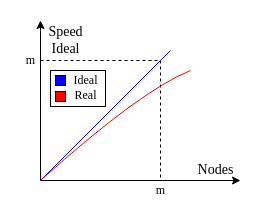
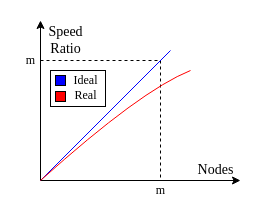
- <mxCell id="11" value="Speed&lt;br style=&quot;font-size: 14px;&quot;&gt;Ideal" style="text;html=1;align=center;verticalAlign=middle;resizable=0;points=[];autosize=1;strokeColor=none;fillColor=none;fontFamily=Times New Roman;fontSize=14;" vertex="1" parent="1"><mxGeometry x="40" y="20" width="50" height="40" as="geometry" /></mxCell>
+ <mxCell id="11" value="Speed&lt;br style=&quot;font-size: 14px;&quot;&gt;Ratio" style="text;html=1;align=center;verticalAlign=middle;resizable=0;points=[];autosize=1;strokeColor=none;fillColor=none;fontFamily=Times New Roman;fontSize=14;" vertex="1" parent="1"><mxGeometry x="40" y="20" width="50" height="40" as="geometry" /></mxCell>
